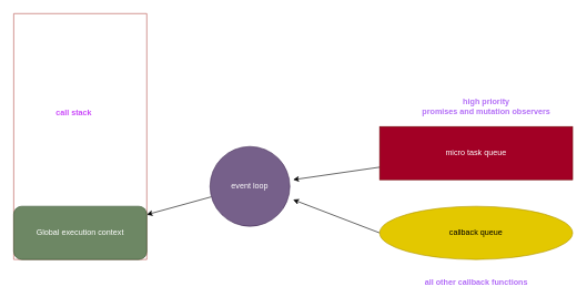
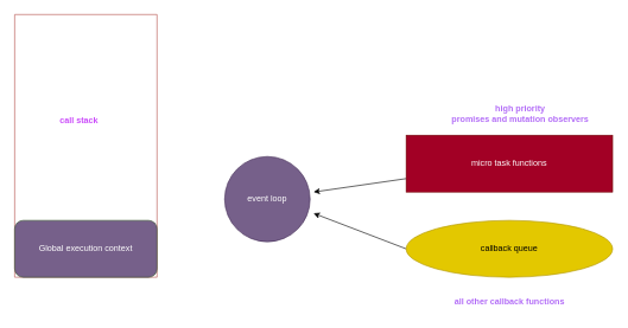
- <mxCell id="9" value="micro task queue" style="rounded=0;whiteSpace=wrap;html=1;fillColor=#a20025;fontColor=#ffffff;strokeColor=#6F0000;" parent="1" vertex="1"><mxGeometry x="570" y="190" width="290" height="80" as="geometry" /></mxCell>
+ <mxCell id="9" value="micro task functions" style="rounded=0;whiteSpace=wrap;html=1;fillColor=#a20025;fontColor=#ffffff;strokeColor=#6F0000;" parent="1" vertex="1"><mxGeometry x="570" y="190" width="290" height="80" as="geometry" /></mxCell>
- <mxCell id="10" value="" style="edgeStyle=none;html=1;" parent="1" source="11" target="4" edge="1"><mxGeometry relative="1" as="geometry" /></mxCell>
- <mxCell id="4" value="Global execution context" style="rounded=1;whiteSpace=wrap;html=1;fillColor=#6d8764;fontColor=#ffffff;strokeColor=#3A5431;" parent="3" vertex="1"><mxGeometry y="290" width="200" height="80" as="geometry" /></mxCell>
+ <mxCell id="4" value="Global execution context" style="rounded=1;whiteSpace=wrap;html=1;fillColor=#76608a;fontColor=#ffffff;strokeColor=#3A5431;" parent="3" vertex="1"><mxGeometry y="290" width="200" height="80" as="geometry" /></mxCell>
